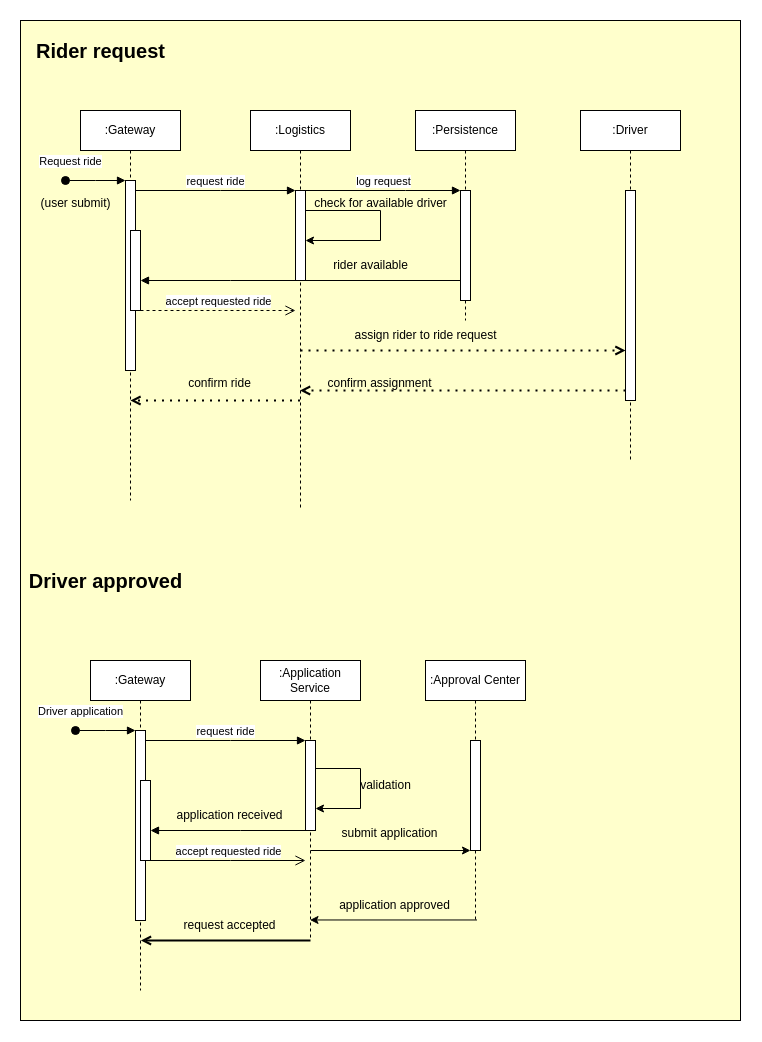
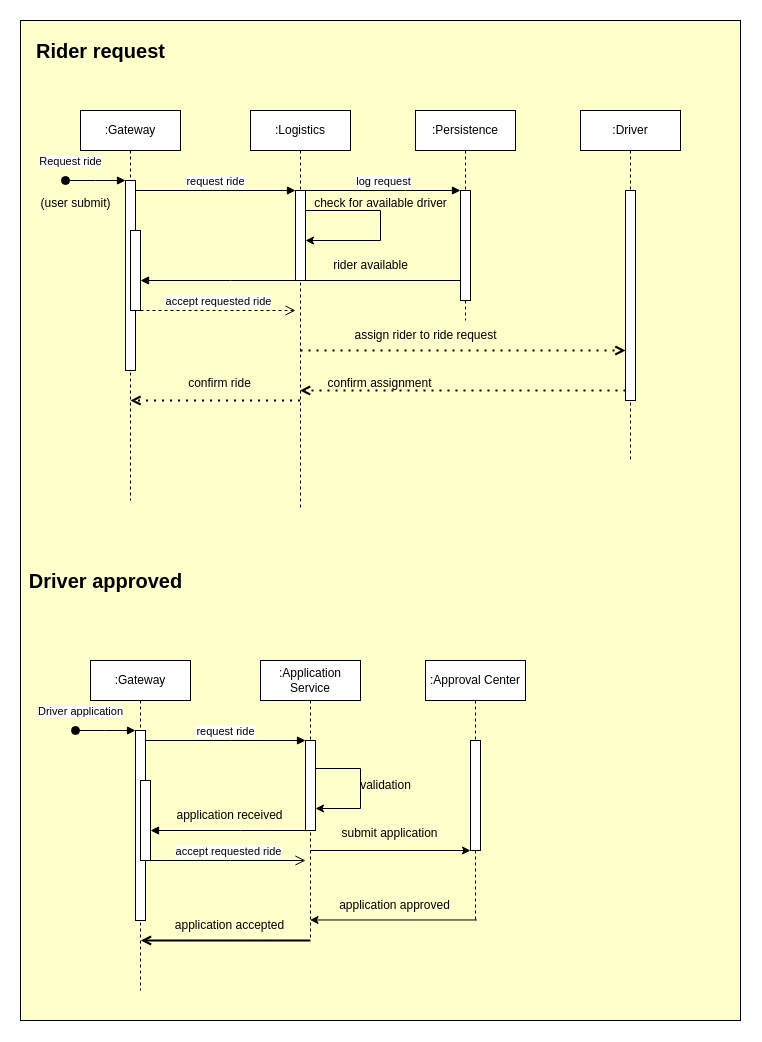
- <mxCell id="41" value="request accepted" style="text;html=1;align=center;verticalAlign=middle;resizable=0;points=[];autosize=1;strokeColor=none;fillColor=none;" parent="1" vertex="1"><mxGeometry x="169" y="910" width="120" height="30" as="geometry" /></mxCell>
+ <mxCell id="41" value="application accepted" style="text;html=1;align=center;verticalAlign=middle;resizable=0;points=[];autosize=1;strokeColor=none;fillColor=none;" parent="1" vertex="1"><mxGeometry x="169" y="910" width="120" height="30" as="geometry" /></mxCell>
